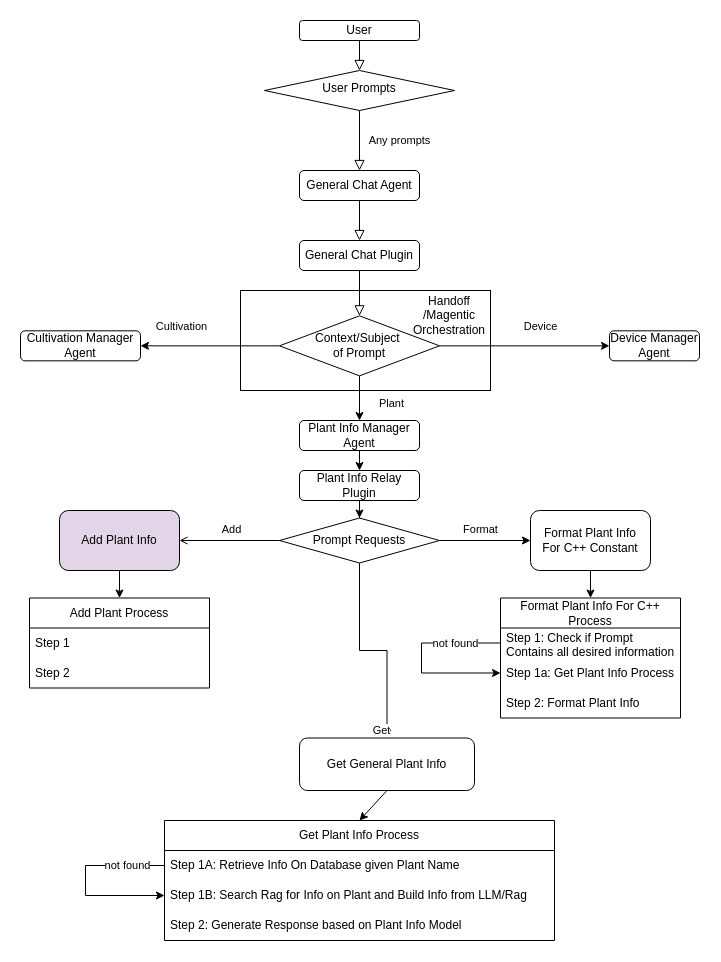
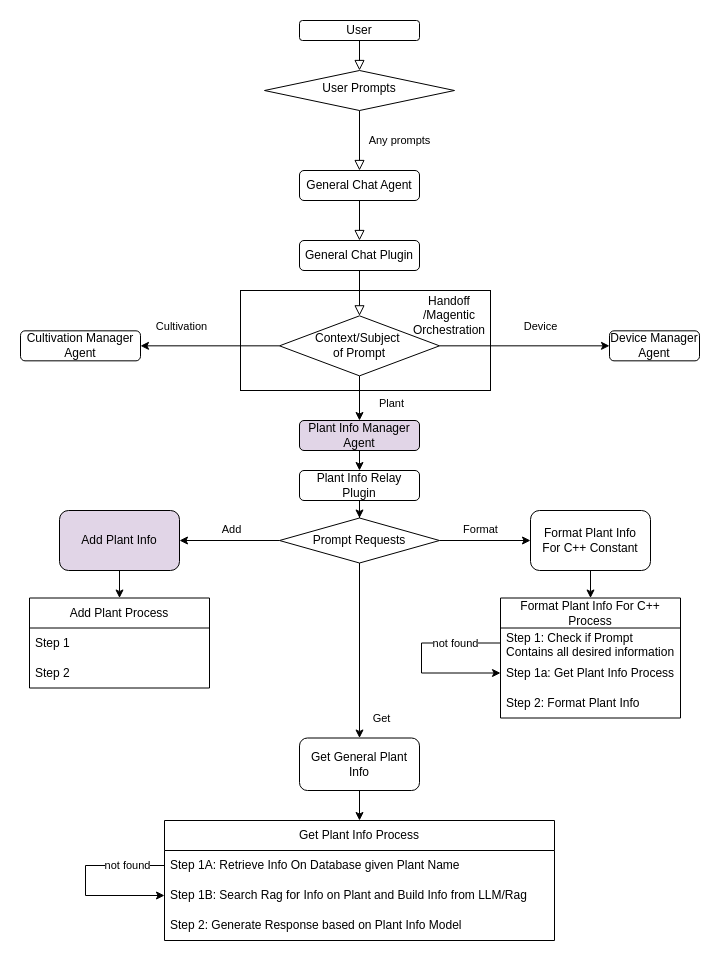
- <mxCell id="20" value="Plant Info Manager Agent" style="rounded=1;whiteSpace=wrap;html=1;" vertex="1" parent="1"><mxGeometry x="299" y="420" width="120" height="30" as="geometry" /></mxCell>
+ <mxCell id="20" value="Plant Info Manager Agent" style="rounded=1;whiteSpace=wrap;html=1;fillColor=#e1d5e7;" vertex="1" parent="1"><mxGeometry x="299" y="420" width="120" height="30" as="geometry" /></mxCell>
- <mxCell id="26" value="" style="edgeStyle=orthogonalEdgeStyle;rounded=0;orthogonalLoop=1;jettySize=auto;html=1;endArrow=open;" edge="1" parent="1" source="30" target="34"><mxGeometry relative="1" as="geometry" /></mxCell>
+ <mxCell id="26" value="" style="edgeStyle=orthogonalEdgeStyle;rounded=0;orthogonalLoop=1;jettySize=auto;html=1;" edge="1" parent="1" source="30" target="34"><mxGeometry relative="1" as="geometry" /></mxCell>
- <mxCell id="35" value="Get General Plant Info" style="rounded=1;whiteSpace=wrap;html=1;" vertex="1" parent="1"><mxGeometry x="299" y="737.5" width="175" height="52.5" as="geometry" /></mxCell>
+ <mxCell id="35" value="Get General Plant Info" style="rounded=1;whiteSpace=wrap;html=1;" vertex="1" parent="1"><mxGeometry x="299" y="737.5" width="120" height="52.5" as="geometry" /></mxCell>
